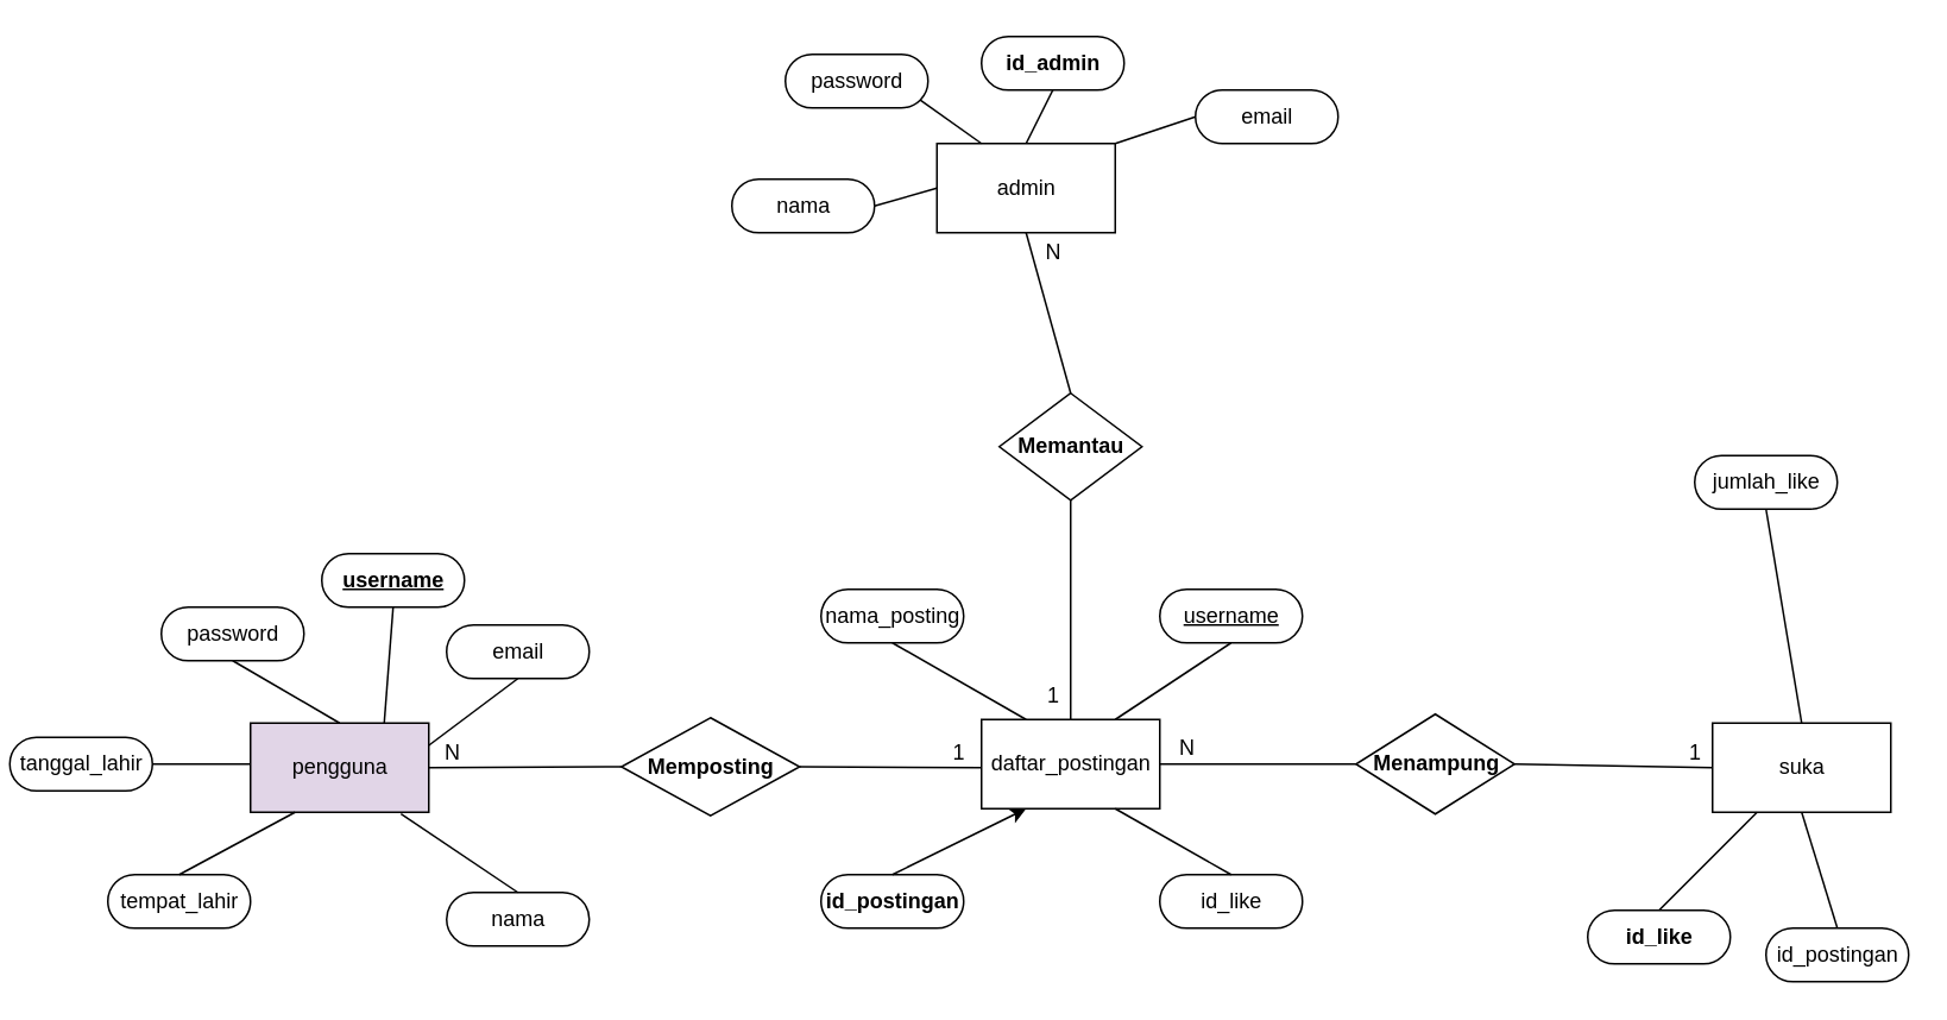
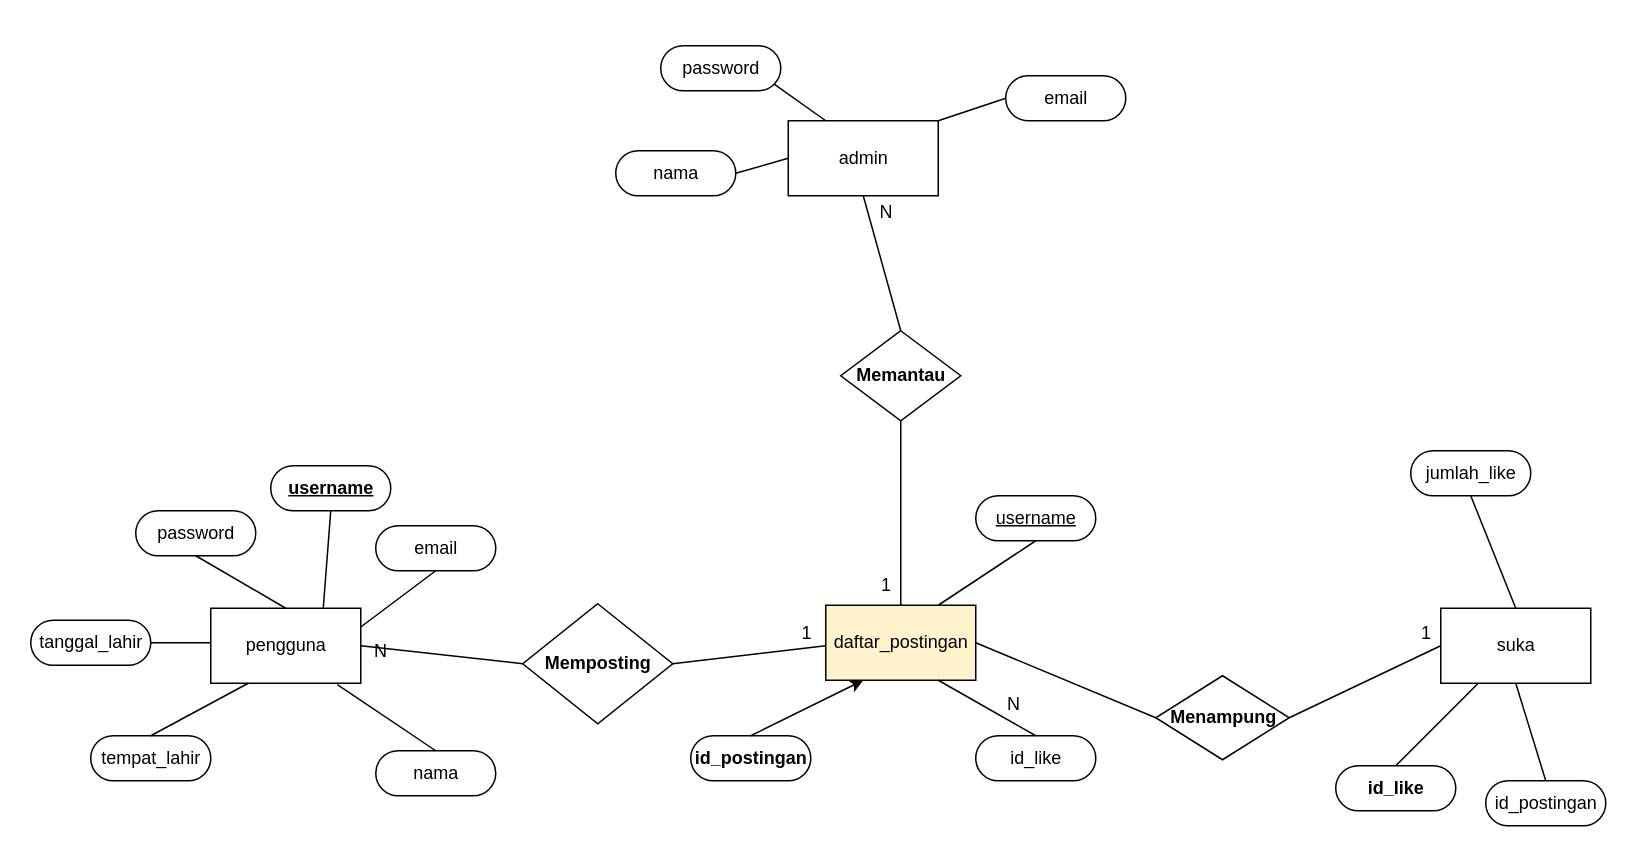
- <mxCell id="32" value="id_admin" style="html=1;dashed=0;whitespace=wrap;shape=mxgraph.dfd.start;fontStyle=1" parent="1" vertex="1"><mxGeometry x="550" y="20" width="80" height="30" as="geometry" /></mxCell>
- <mxCell id="38" value="" style="endArrow=none;html=1;rounded=0;exitX=0.5;exitY=0.5;exitDx=0;exitDy=15.0;exitPerimeter=0;entryX=0.5;entryY=0;entryDx=0;entryDy=0;" parent="1" source="32" target="5" edge="1"><mxGeometry relative="1" as="geometry"><mxPoint x="535.605" y="75.605" as="sourcePoint" /><mxPoint x="570.1" y="91.55" as="targetPoint" /></mxGeometry></mxCell>
- <mxCell id="31" value="jumlah_like" style="html=1;dashed=0;whitespace=wrap;shape=mxgraph.dfd.start" parent="1" vertex="1"><mxGeometry x="950" y="255" width="80" height="30" as="geometry" /></mxCell>
+ <mxCell id="31" value="jumlah_like" style="html=1;dashed=0;whitespace=wrap;shape=mxgraph.dfd.start" parent="1" vertex="1"><mxGeometry x="940" y="300" width="80" height="30" as="geometry" /></mxCell>
- <mxCell id="28" value="nama_posting" style="html=1;dashed=0;whitespace=wrap;shape=mxgraph.dfd.start" parent="1" vertex="1"><mxGeometry x="460" y="330" width="80" height="30" as="geometry" /></mxCell>
- <mxCell id="47" value="" style="endArrow=none;html=1;rounded=0;exitX=0.25;exitY=0;exitDx=0;exitDy=0;entryX=0.5;entryY=0.5;entryDx=0;entryDy=15.0;entryPerimeter=0;" parent="1" source="3" target="28" edge="1"><mxGeometry relative="1" as="geometry"><mxPoint x="635" y="413" as="sourcePoint" /><mxPoint x="700" y="370" as="targetPoint" /></mxGeometry></mxCell>
- <mxCell id="23" value="tanggal_lahir" style="html=1;dashed=0;whitespace=wrap;shape=mxgraph.dfd.start" parent="1" vertex="1"><mxGeometry x="5" y="413" width="80" height="30" as="geometry" /></mxCell>
+ <mxCell id="23" value="tanggal_lahir" style="html=1;dashed=0;whitespace=wrap;shape=mxgraph.dfd.start" parent="1" vertex="1"><mxGeometry x="20" y="413" width="80" height="30" as="geometry" /></mxCell>
- <mxCell id="3" value="daftar_postingan" style="html=1;dashed=0;whitespace=wrap;" parent="1" vertex="1"><mxGeometry x="550" y="403" width="100" height="50" as="geometry" /></mxCell>
+ <mxCell id="3" value="daftar_postingan" style="html=1;dashed=0;whitespace=wrap;fillColor=#fff2cc;" parent="1" vertex="1"><mxGeometry x="550" y="403" width="100" height="50" as="geometry" /></mxCell>
- <mxCell id="7" value="&lt;b&gt;Menampung&lt;/b&gt;" style="shape=rhombus;html=1;dashed=0;whitespace=wrap;perimeter=rhombusPerimeter;" parent="1" vertex="1"><mxGeometry x="760" y="400" width="89" height="56" as="geometry" /></mxCell>
+ <mxCell id="7" value="&lt;b&gt;Menampung&lt;/b&gt;" style="shape=rhombus;html=1;dashed=0;whitespace=wrap;perimeter=rhombusPerimeter;" parent="1" vertex="1"><mxGeometry x="770" y="450" width="89" height="56" as="geometry" /></mxCell>
- <mxCell id="6" value="&lt;b&gt;Memposting&lt;/b&gt;" style="shape=rhombus;html=1;dashed=0;whitespace=wrap;perimeter=rhombusPerimeter;" parent="1" vertex="1"><mxGeometry x="348" y="402" width="100" height="55" as="geometry" /></mxCell>
+ <mxCell id="6" value="&lt;b&gt;Memposting&lt;/b&gt;" style="shape=rhombus;html=1;dashed=0;whitespace=wrap;perimeter=rhombusPerimeter;" parent="1" vertex="1"><mxGeometry x="348" y="402" width="100" height="80" as="geometry" /></mxCell>
- <mxCell id="2" value="pengguna" style="html=1;dashed=0;whitespace=wrap;fillColor=#e1d5e7;" parent="1" vertex="1"><mxGeometry x="140" y="405" width="100" height="50" as="geometry" /></mxCell>
+ <mxCell id="2" value="pengguna" style="html=1;dashed=0;whitespace=wrap;" parent="1" vertex="1"><mxGeometry x="140" y="405" width="100" height="50" as="geometry" /></mxCell>
